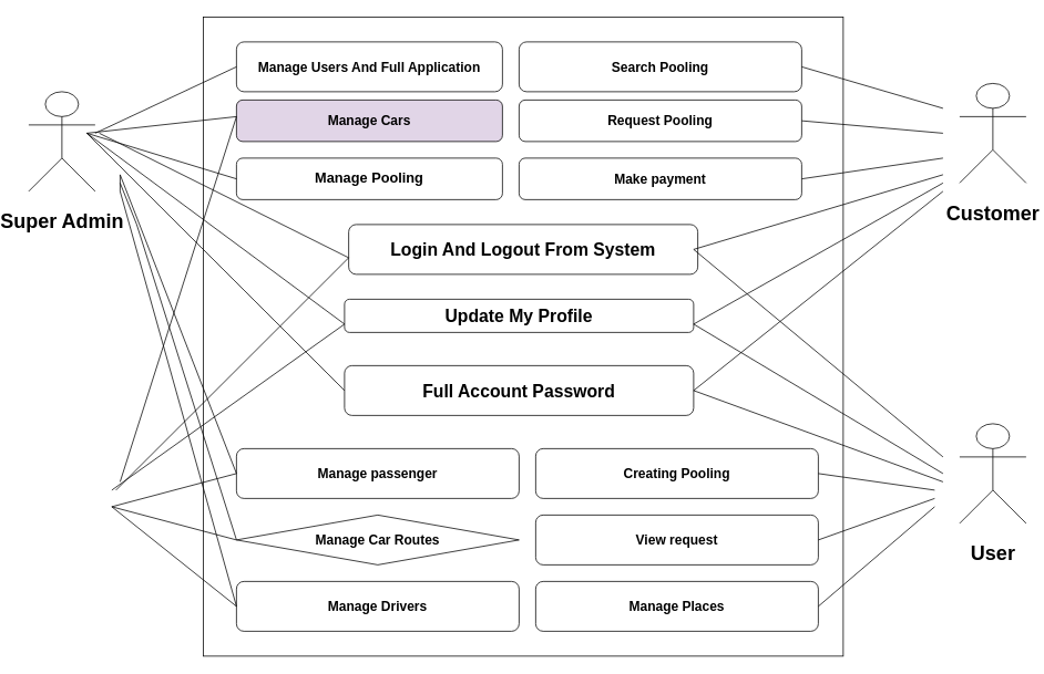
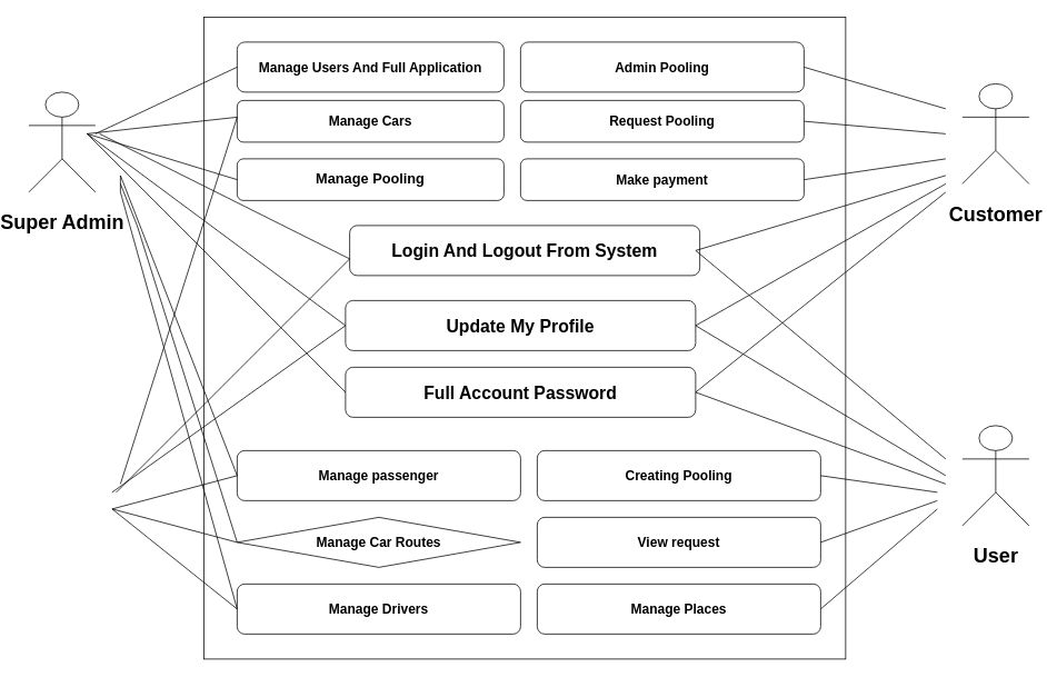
- <mxCell id="8" value="&lt;span style=&quot;font-size: 16px;&quot;&gt;&lt;b&gt;Search Pooling&lt;/b&gt;&lt;/span&gt;" style="rounded=1;whiteSpace=wrap;html=1;" vertex="1" parent="1"><mxGeometry x="610" width="340" height="60" as="geometry" y="50" /></mxCell>
+ <mxCell id="8" value="&lt;span style=&quot;font-size: 16px;&quot;&gt;&lt;b&gt;Admin Pooling&lt;/b&gt;&lt;/span&gt;" style="rounded=1;whiteSpace=wrap;html=1;" vertex="1" parent="1"><mxGeometry x="610" width="340" height="60" as="geometry" y="50" /></mxCell>
- <mxCell id="6" value="&lt;font size=&quot;1&quot; style=&quot;&quot;&gt;&lt;b style=&quot;font-size: 16px;&quot;&gt;Manage Cars&lt;/b&gt;&lt;/font&gt;" style="rounded=1;whiteSpace=wrap;html=1;fillColor=#e1d5e7;" vertex="1" parent="1"><mxGeometry x="270" y="120" width="320" height="50" as="geometry" /></mxCell>
+ <mxCell id="6" value="&lt;font size=&quot;1&quot; style=&quot;&quot;&gt;&lt;b style=&quot;font-size: 16px;&quot;&gt;Manage Cars&lt;/b&gt;&lt;/font&gt;" style="rounded=1;whiteSpace=wrap;html=1;" vertex="1" parent="1"><mxGeometry x="270" y="120" width="320" height="50" as="geometry" /></mxCell>
- <mxCell id="12" value="&lt;b style=&quot;&quot;&gt;&lt;font style=&quot;font-size: 21px;&quot;&gt;Update My Profile&lt;/font&gt;&lt;/b&gt;" style="rounded=1;whiteSpace=wrap;html=1;" vertex="1" parent="1"><mxGeometry x="400" y="360" width="420" height="40" as="geometry" /></mxCell>
+ <mxCell id="12" value="&lt;b style=&quot;&quot;&gt;&lt;font style=&quot;font-size: 21px;&quot;&gt;Update My Profile&lt;/font&gt;&lt;/b&gt;" style="rounded=1;whiteSpace=wrap;html=1;" vertex="1" parent="1"><mxGeometry x="400" y="360" width="420" height="60" as="geometry" /></mxCell>
